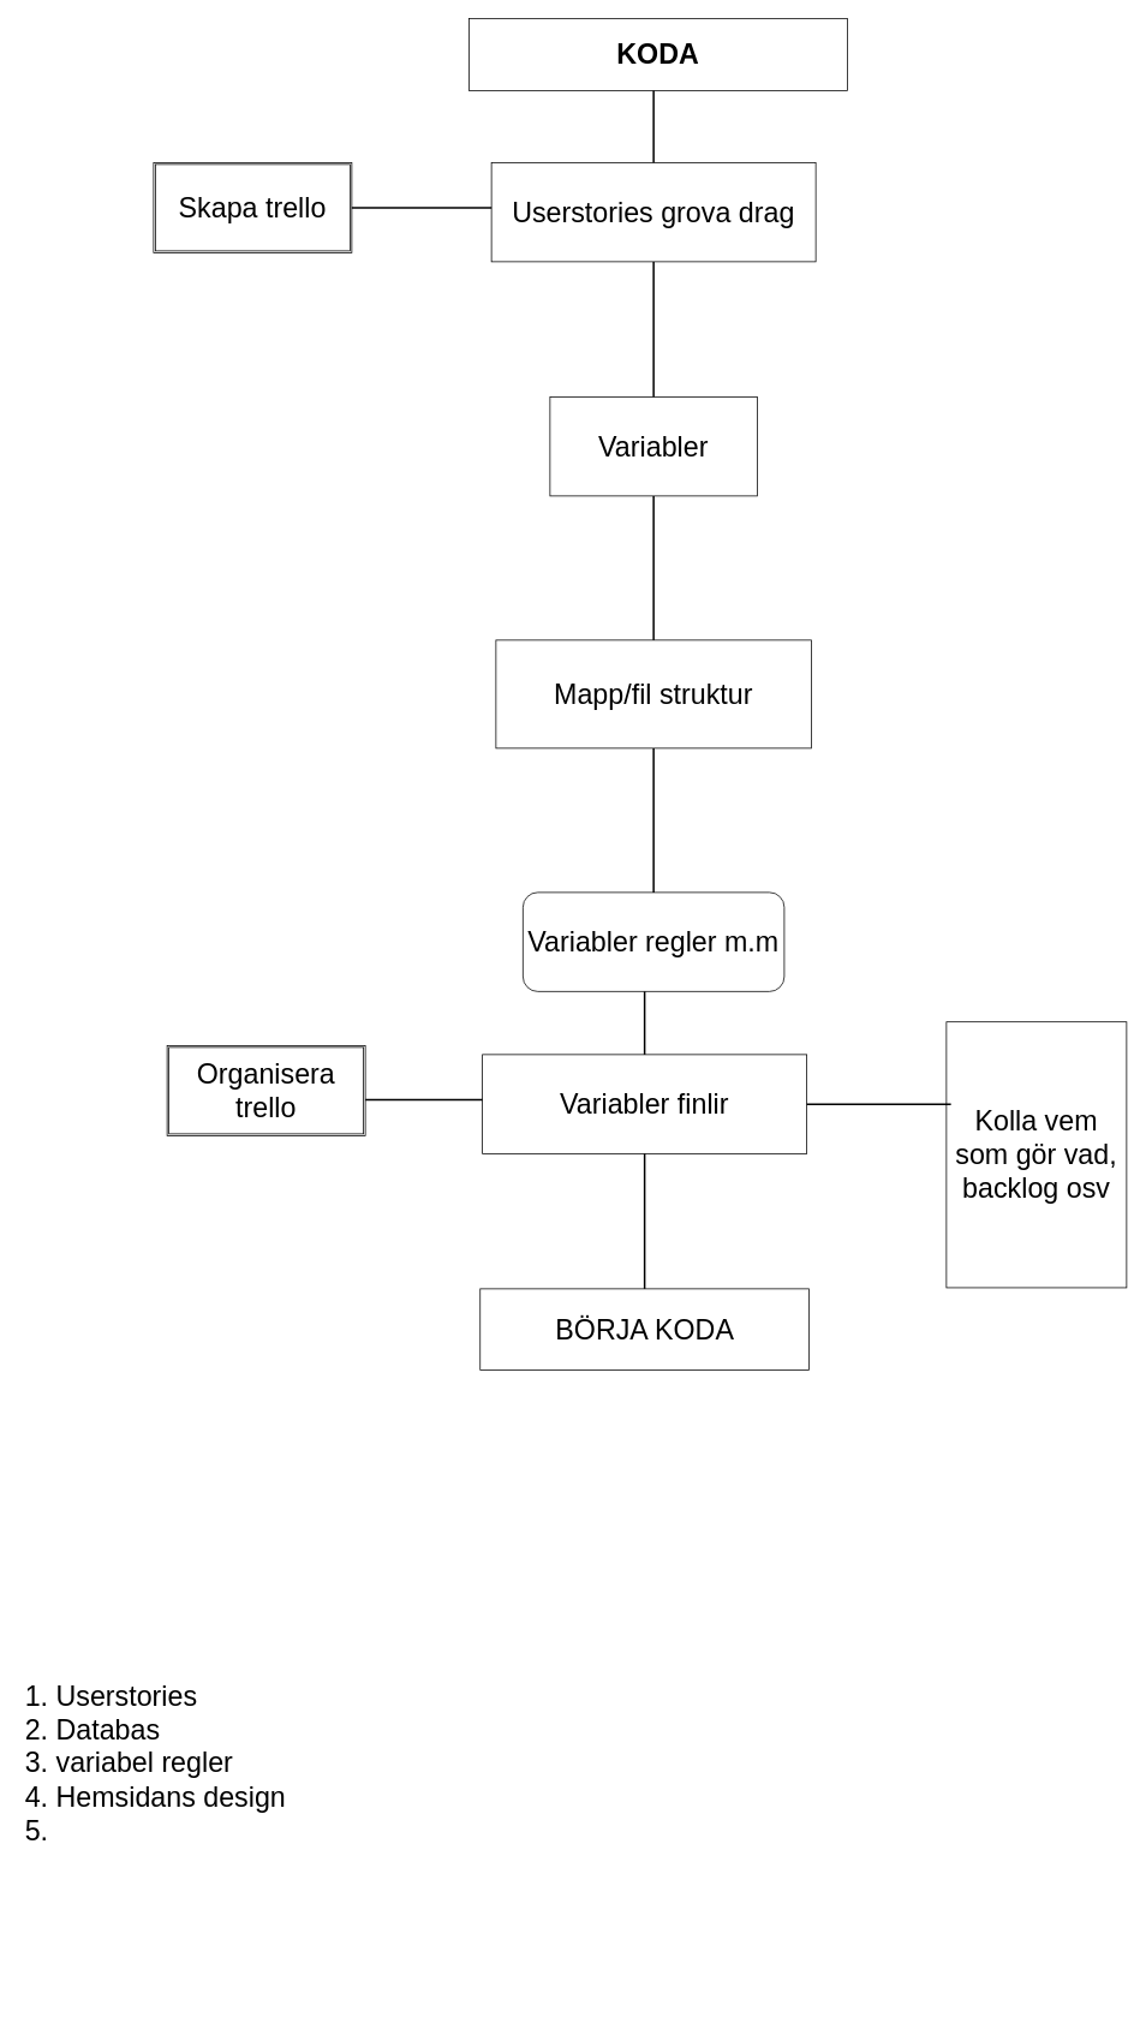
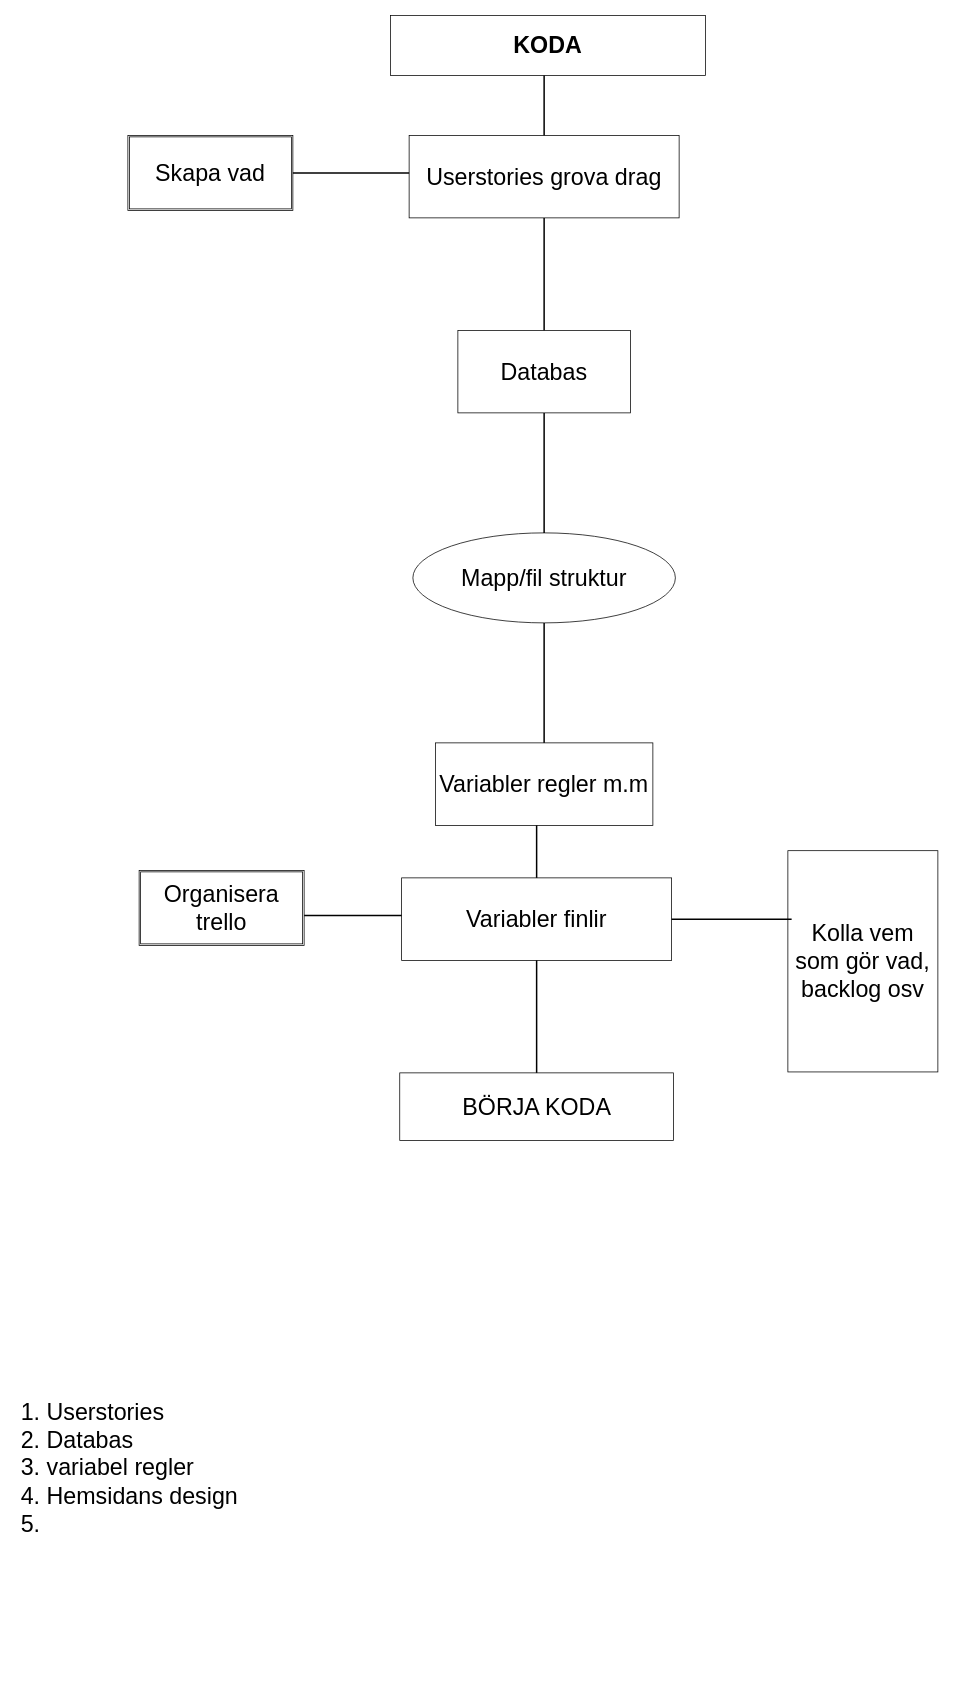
- <mxCell id="14" value="Skapa trello" style="shape=ext;double=1;rounded=0;whiteSpace=wrap;html=1;fontSize=31;" vertex="1" parent="1"><mxGeometry x="170" y="180" width="220" height="100" as="geometry" /></mxCell>
+ <mxCell id="14" value="Skapa vad" style="shape=ext;double=1;rounded=0;whiteSpace=wrap;html=1;fontSize=31;" vertex="1" parent="1"><mxGeometry x="170" y="180" width="220" height="100" as="geometry" /></mxCell>
- <mxCell id="7" value="Variabler" style="rounded=0;whiteSpace=wrap;html=1;fontSize=31;" vertex="1" parent="1"><mxGeometry x="610" y="440" width="230" height="110" as="geometry" /></mxCell>
+ <mxCell id="7" value="Databas" style="rounded=0;whiteSpace=wrap;html=1;fontSize=31;" vertex="1" parent="1"><mxGeometry x="610" y="440" width="230" height="110" as="geometry" /></mxCell>
- <mxCell id="9" value="Mapp/fil struktur" style="rounded=0;whiteSpace=wrap;html=1;fontSize=31;" vertex="1" parent="1"><mxGeometry x="550" y="710" width="350" height="120" as="geometry" /></mxCell>
+ <mxCell id="9" value="Mapp/fil struktur" style="ellipse;whiteSpace=wrap;html=1;fontSize=31;" vertex="1" parent="1"><mxGeometry x="550" y="710" width="350" height="120" as="geometry" /></mxCell>
- <mxCell id="11" value="Variabler regler m.m" style="whiteSpace=wrap;html=1;fontSize=31;rounded=1;" vertex="1" parent="1"><mxGeometry x="580" y="990" width="290" height="110" as="geometry" /></mxCell>
+ <mxCell id="11" value="Variabler regler m.m" style="rounded=0;whiteSpace=wrap;html=1;fontSize=31;" vertex="1" parent="1"><mxGeometry x="580" y="990" width="290" height="110" as="geometry" /></mxCell>
